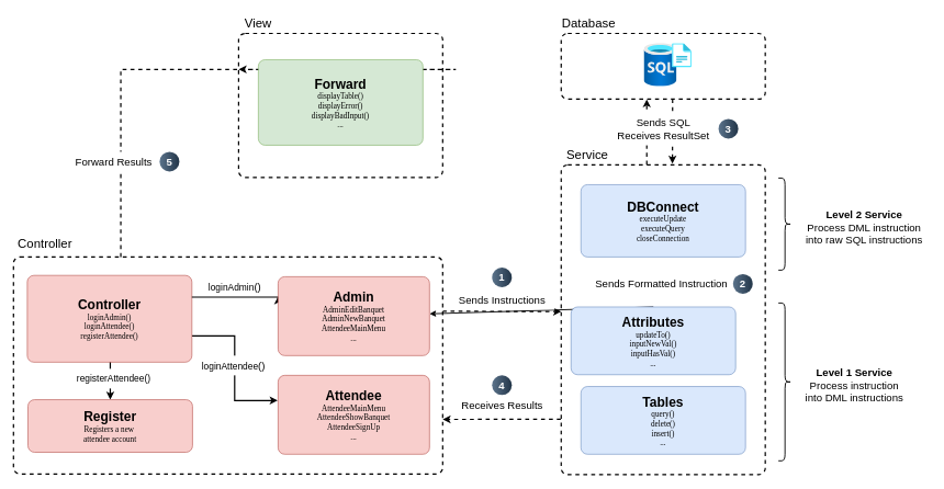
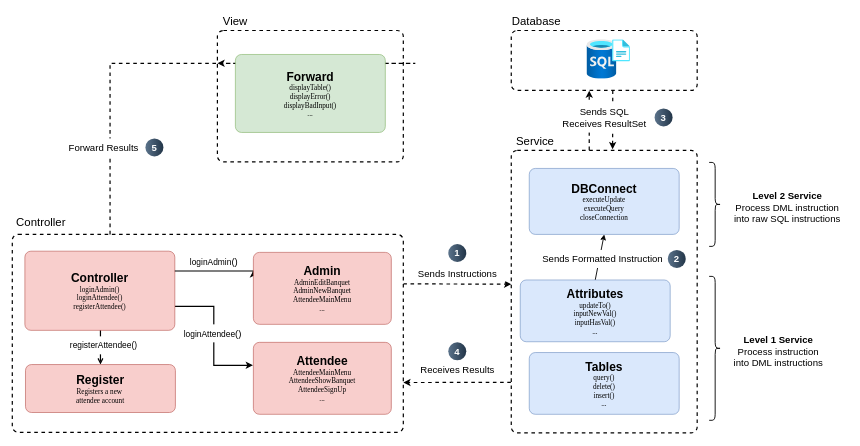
- <mxCell id="24" style="rounded=0;orthogonalLoop=1;jettySize=auto;html=1;exitX=0.5;exitY=0;exitDx=0;exitDy=0;strokeWidth=1.5;" parent="1" source="25" target="13" edge="1"><mxGeometry relative="1" as="geometry" /></mxCell>
+ <mxCell id="24" style="rounded=0;orthogonalLoop=1;jettySize=auto;html=1;exitX=0.5;exitY=0;exitDx=0;exitDy=0;entryX=0.5;entryY=1;entryDx=0;entryDy=0;strokeWidth=1.5;" parent="1" source="25" target="14" edge="1"><mxGeometry relative="1" as="geometry" /></mxCell>
- <mxCell id="8" style="rounded=0;orthogonalLoop=1;jettySize=auto;html=1;exitX=0.5;exitY=1;exitDx=0;exitDy=0;entryX=0.5;entryY=0;entryDx=0;entryDy=0;strokeWidth=2;edgeStyle=elbowEdgeStyle;" parent="1" source="10" target="22" edge="1"><mxGeometry relative="1" as="geometry" /></mxCell>
+ <mxCell id="8" style="rounded=0;orthogonalLoop=1;jettySize=auto;html=1;exitX=0.5;exitY=1;exitDx=0;exitDy=0;entryX=0.5;entryY=0;entryDx=0;entryDy=0;strokeWidth=2;edgeStyle=elbowEdgeStyle;endArrow=open;" parent="1" source="10" target="22" edge="1"><mxGeometry relative="1" as="geometry" /></mxCell>
